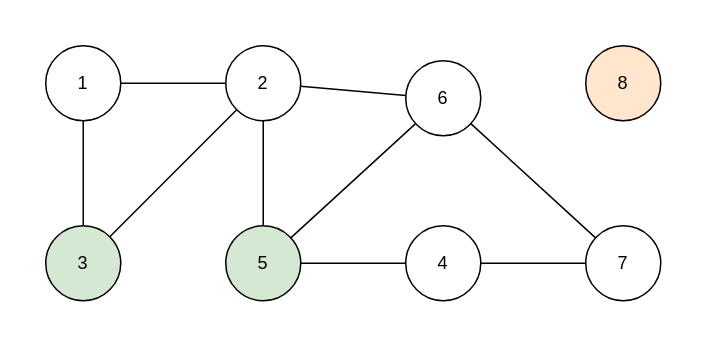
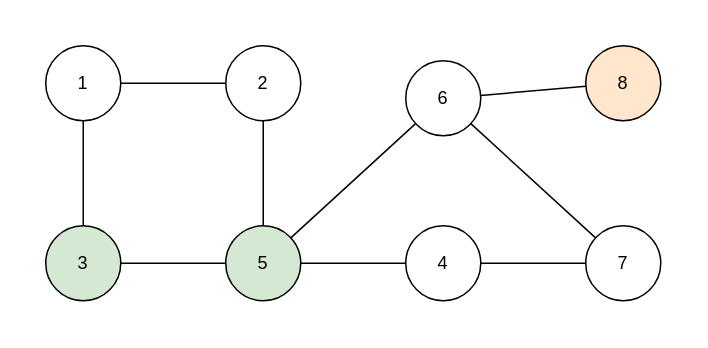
- <mxCell id="16" value="" style="endArrow=none;html=1;rounded=0;" edge="1" parent="1" source="10" target="6"><mxGeometry width="50" height="50" relative="1" as="geometry"><mxPoint x="350" y="320" as="sourcePoint" /><mxPoint x="400" y="270" as="targetPoint" /></mxGeometry></mxCell>
+ <mxCell id="16" value="" style="endArrow=none;html=1;rounded=0;" edge="1" parent="1" source="10" target="9"><mxGeometry width="50" height="50" relative="1" as="geometry"><mxPoint x="350" y="320" as="sourcePoint" /><mxPoint x="400" y="270" as="targetPoint" /></mxGeometry></mxCell>
- <mxCell id="17" value="" style="endArrow=none;html=1;rounded=0;" edge="1" parent="1" source="4" target="6"><mxGeometry width="50" height="50" relative="1" as="geometry"><mxPoint x="330" y="330" as="sourcePoint" /><mxPoint x="380" y="280" as="targetPoint" /></mxGeometry></mxCell>
+ <mxCell id="17" value="" style="endArrow=none;html=1;rounded=0;" edge="1" parent="1" source="4" target="7"><mxGeometry width="50" height="50" relative="1" as="geometry"><mxPoint x="330" y="330" as="sourcePoint" /><mxPoint x="380" y="280" as="targetPoint" /></mxGeometry></mxCell>
